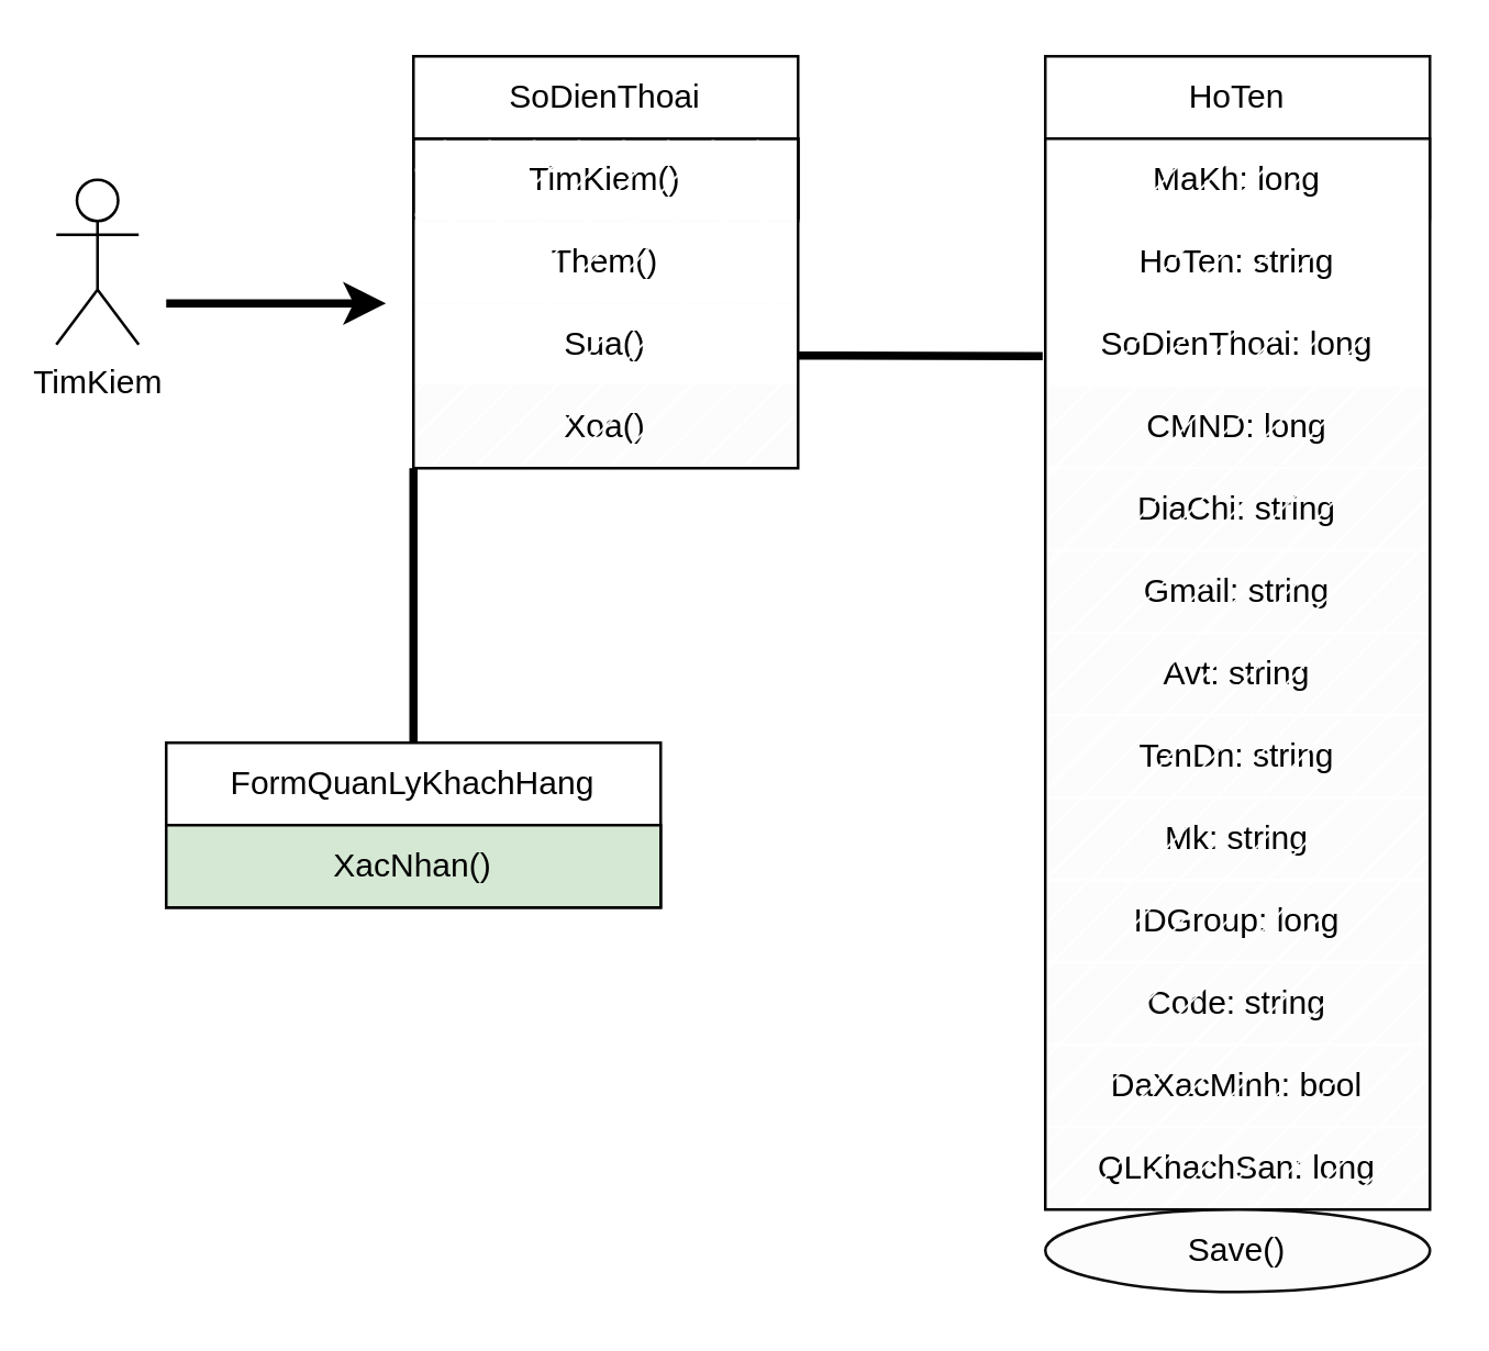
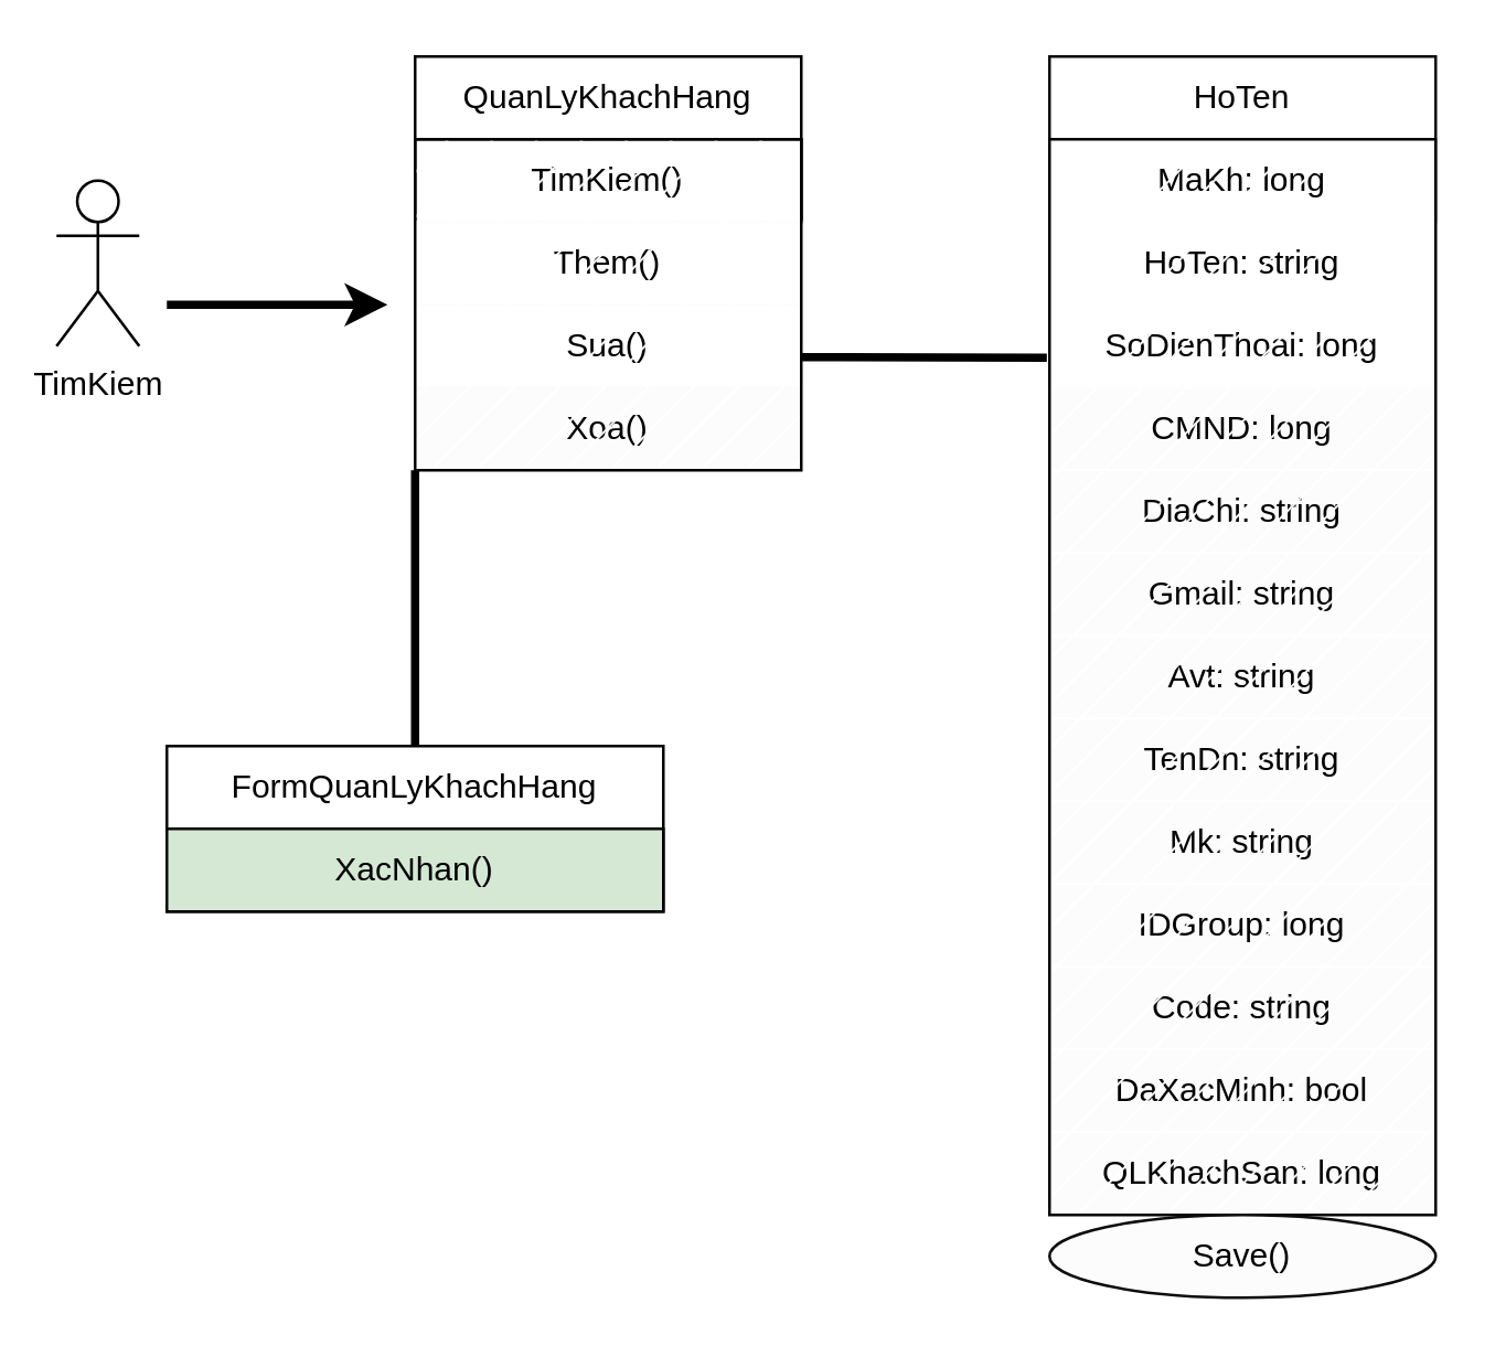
- <mxCell id="3" value="SoDienThoai" style="swimlane;fontStyle=0;childLayout=stackLayout;horizontal=1;startSize=30;horizontalStack=0;resizeParent=1;resizeParentMax=0;resizeLast=0;collapsible=1;marginBottom=0;whiteSpace=wrap;html=1;" parent="1" vertex="1"><mxGeometry x="150" y="20" width="140" height="60" as="geometry" /></mxCell>
+ <mxCell id="3" value="QuanLyKhachHang" style="swimlane;fontStyle=0;childLayout=stackLayout;horizontal=1;startSize=30;horizontalStack=0;resizeParent=1;resizeParentMax=0;resizeLast=0;collapsible=1;marginBottom=0;whiteSpace=wrap;html=1;" parent="1" vertex="1"><mxGeometry x="150" y="20" width="140" height="60" as="geometry" /></mxCell>
